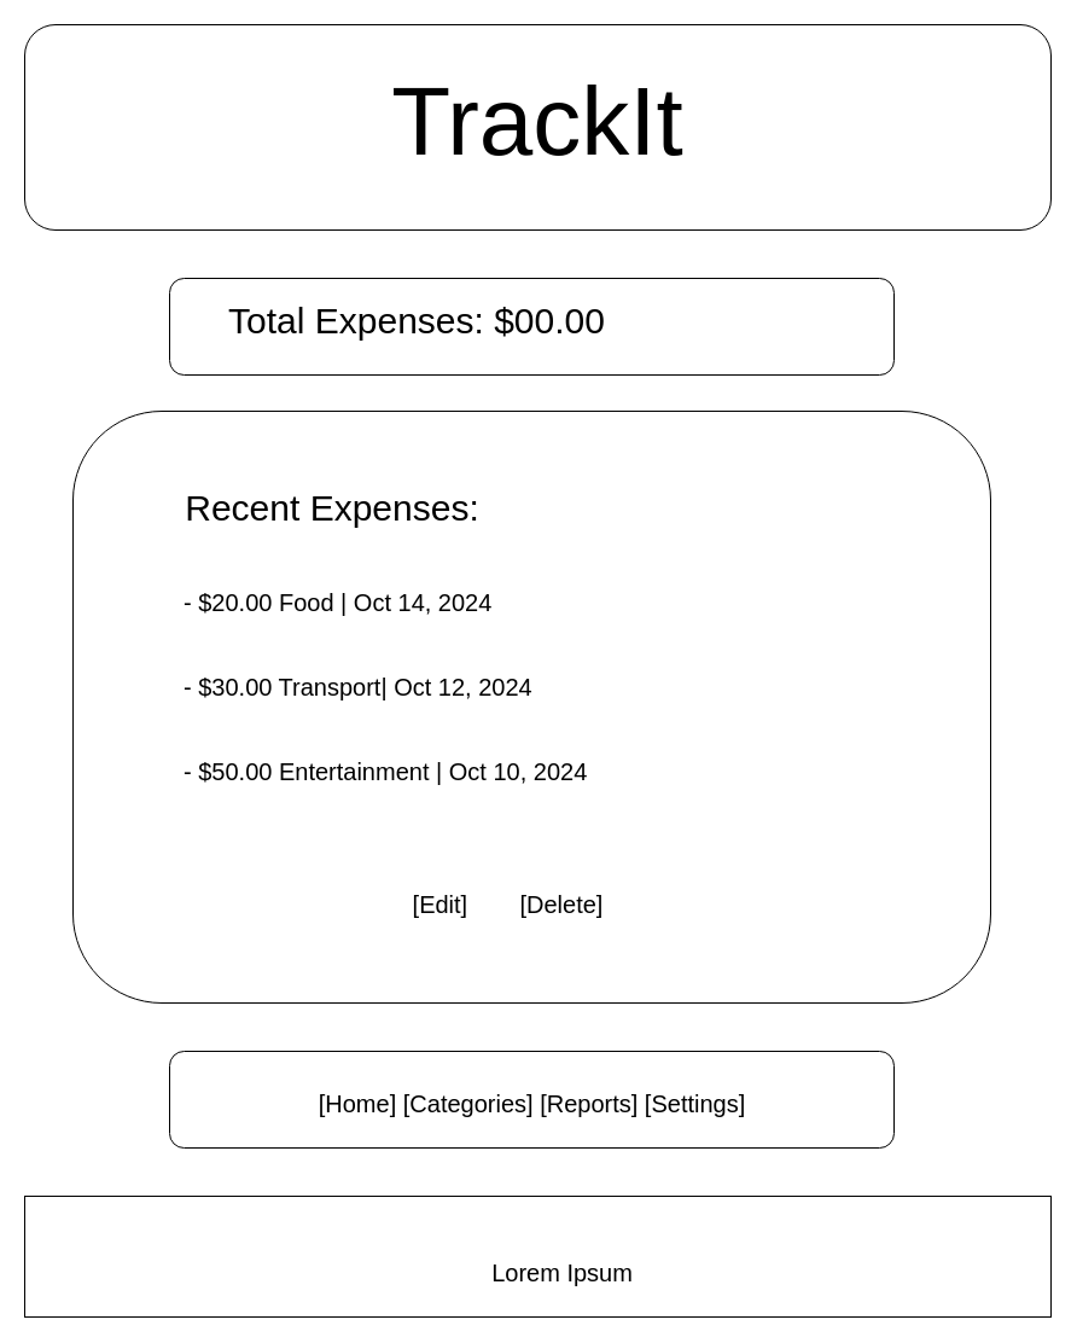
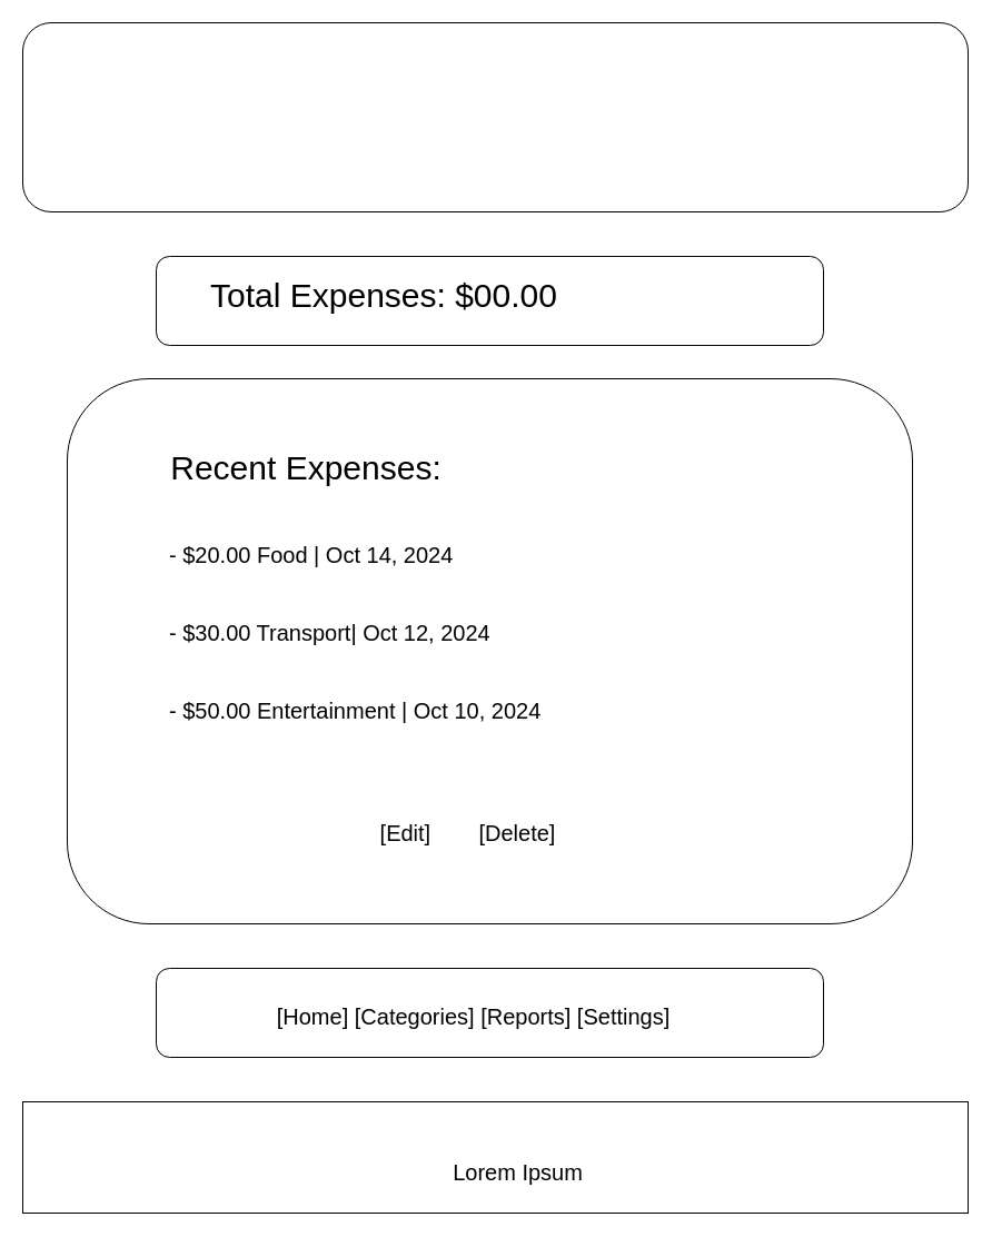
- <mxCell id="7" value="&lt;font style=&quot;font-size: 80px;&quot;&gt;TrackIt&lt;/font&gt;" style="text;strokeColor=none;align=center;fillColor=none;html=1;verticalAlign=middle;whiteSpace=wrap;rounded=0;" vertex="1" parent="1"><mxGeometry x="275" y="70" width="340" height="60" as="geometry" /></mxCell>
- <mxCell id="14" value="&lt;span style=&quot;font-size: 20px;&quot;&gt;[Home] [Categories]&amp;nbsp;&lt;/span&gt;&lt;span style=&quot;font-size: 20px;&quot;&gt;[Reports]&amp;nbsp;&lt;/span&gt;&lt;span style=&quot;font-size: 20px;&quot;&gt;[Settings]&lt;/span&gt;" style="text;strokeColor=none;align=center;fillColor=none;html=1;verticalAlign=middle;whiteSpace=wrap;rounded=0;fontSize=30;" vertex="1" parent="1"><mxGeometry x="192.5" y="875" width="495" height="70" as="geometry" /></mxCell>
+ <mxCell id="14" value="&lt;span style=&quot;font-size: 20px;&quot;&gt;[Home] [Categories]&amp;nbsp;&lt;/span&gt;&lt;span style=&quot;font-size: 20px;&quot;&gt;[Reports]&amp;nbsp;&lt;/span&gt;&lt;span style=&quot;font-size: 20px;&quot;&gt;[Settings]&lt;/span&gt;" style="text;strokeColor=none;align=center;fillColor=none;html=1;verticalAlign=middle;whiteSpace=wrap;rounded=0;fontSize=30;" vertex="1" parent="1"><mxGeometry x="177.5" y="875" width="495" height="70" as="geometry" /></mxCell>
